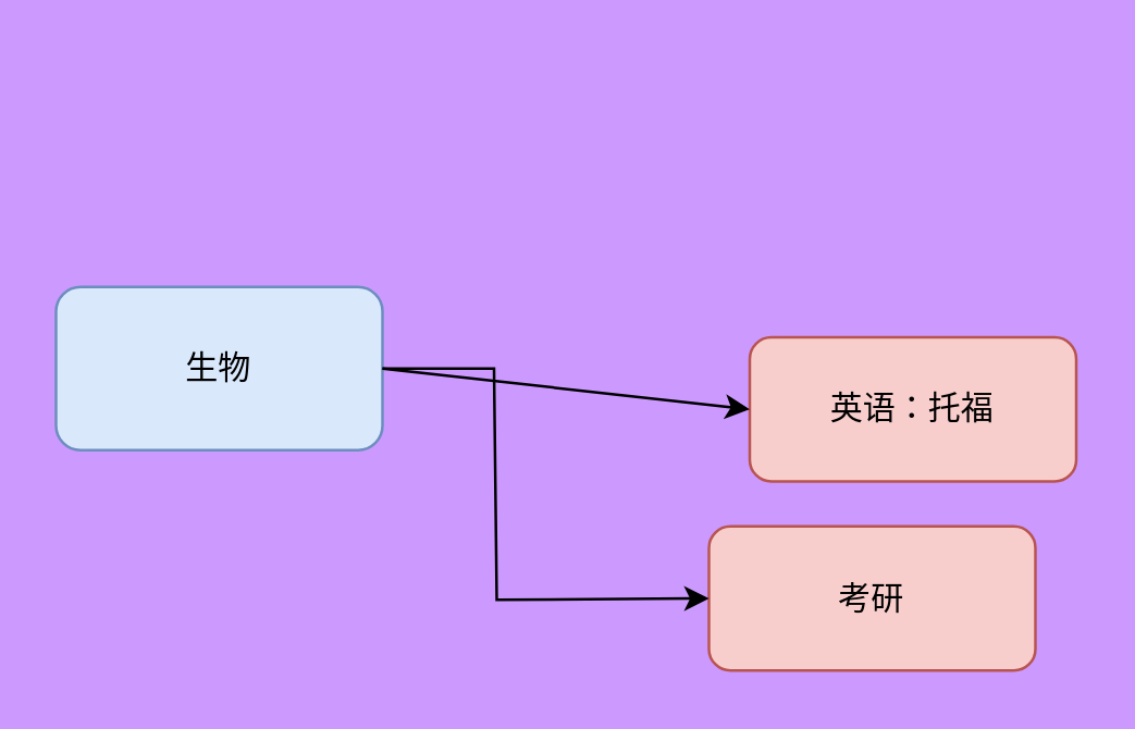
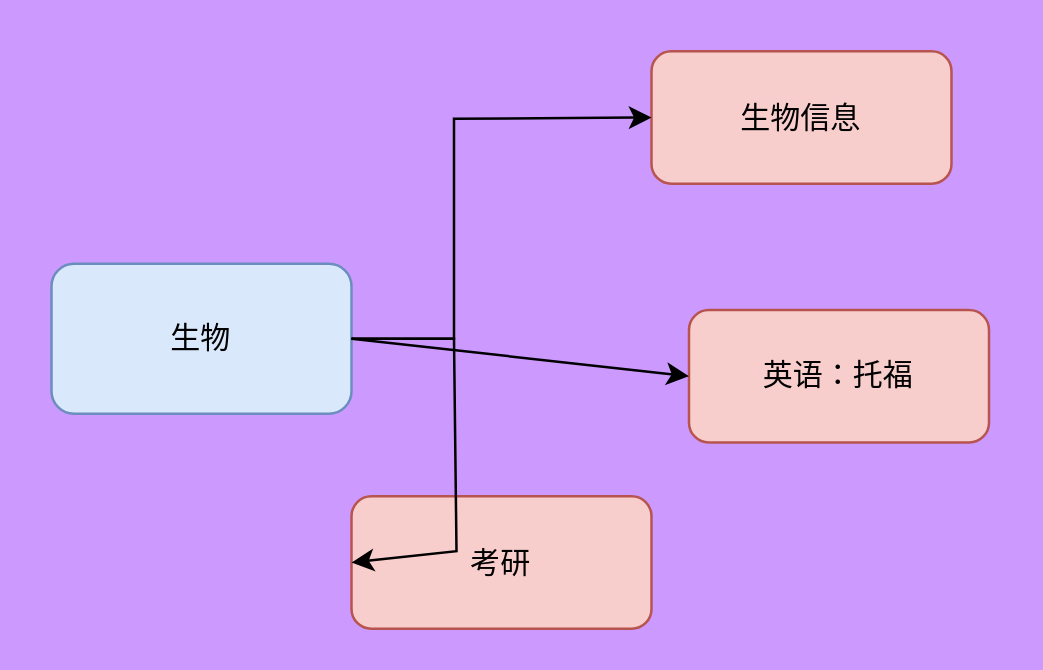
+ <mxCell id="2" value="生物信息" style="rounded=1;whiteSpace=wrap;html=1;fillColor=#f8cecc;strokeColor=#b85450;" parent="1" vertex="1"><mxGeometry x="260" y="20" width="120" height="53" as="geometry" /></mxCell>
+ <mxCell id="6" value="" style="endArrow=classic;html=1;rounded=0;exitX=1;exitY=0.5;exitDx=0;exitDy=0;entryX=0;entryY=0.5;entryDx=0;entryDy=0;" edge="1" parent="1" source="3" target="2"><mxGeometry width="50" height="50" relative="1" as="geometry"><mxPoint x="151" y="121" as="sourcePoint" /><mxPoint x="201" y="71" as="targetPoint" /><Array as="points"><mxPoint x="181" y="135" /><mxPoint x="181" y="47" /></Array></mxGeometry></mxCell>
- <mxCell id="4" value="考研" style="rounded=1;whiteSpace=wrap;html=1;fillColor=#f8cecc;strokeColor=#b85450;" vertex="1" parent="1"><mxGeometry x="260" y="193" width="120" height="53" as="geometry" /></mxCell>
+ <mxCell id="4" value="考研" style="rounded=1;whiteSpace=wrap;html=1;fillColor=#f8cecc;strokeColor=#b85450;" vertex="1" parent="1"><mxGeometry x="140" y="198" width="120" height="53" as="geometry" /></mxCell>
